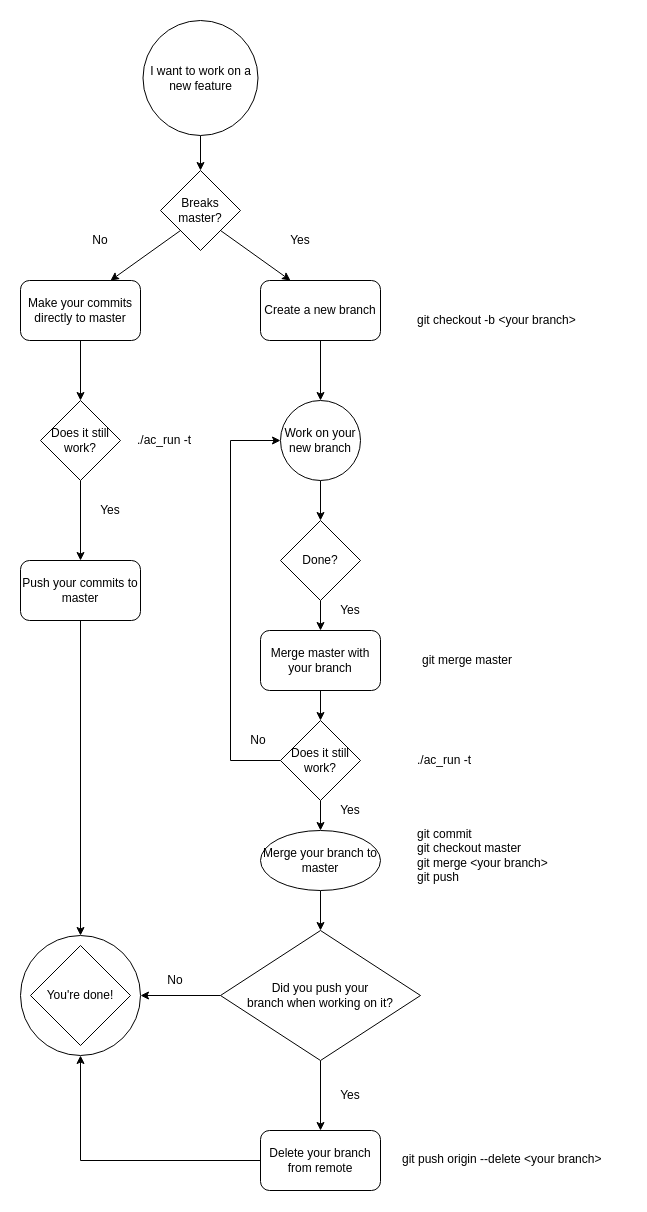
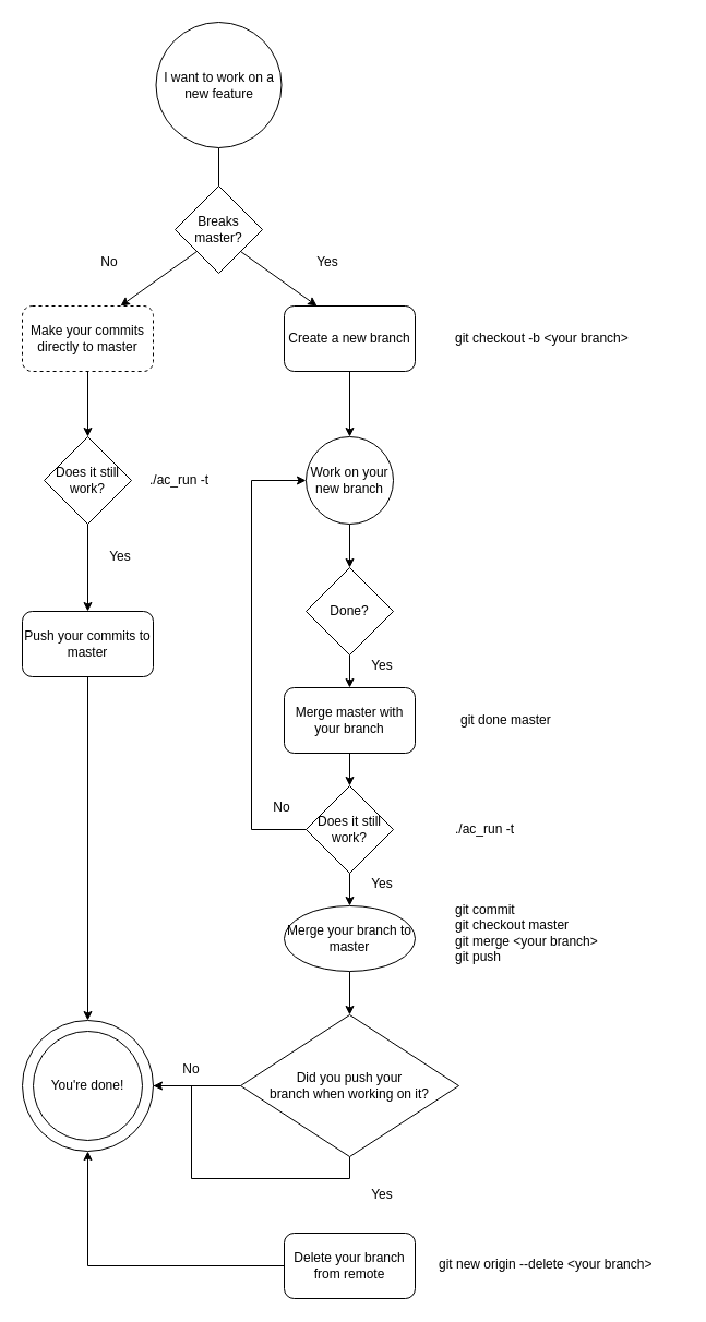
- <mxCell id="38" style="edgeStyle=orthogonalEdgeStyle;rounded=0;orthogonalLoop=1;jettySize=auto;html=1;exitX=0.5;exitY=1;exitDx=0;exitDy=0;entryX=0.5;entryY=0;entryDx=0;entryDy=0;endArrow=classic;endFill=1;" edge="1" parent="1" source="39" target="4"><mxGeometry relative="1" as="geometry" /></mxCell>
+ <mxCell id="38" style="edgeStyle=orthogonalEdgeStyle;rounded=0;orthogonalLoop=1;jettySize=auto;html=1;exitX=0.5;exitY=1;exitDx=0;exitDy=0;entryX=0.5;entryY=0;entryDx=0;entryDy=0;endArrow=none;endFill=1;" edge="1" parent="1" source="39" target="4"><mxGeometry relative="1" as="geometry" /></mxCell>
- <mxCell id="6" value="Make your commits directly to master" style="rounded=1;whiteSpace=wrap;html=1;" vertex="1" parent="1"><mxGeometry x="20" y="280" width="120" height="60" as="geometry" /></mxCell>
+ <mxCell id="6" value="Make your commits directly to master" style="rounded=1;whiteSpace=wrap;html=1;dashed=1;" vertex="1" parent="1"><mxGeometry x="20" y="280" width="120" height="60" as="geometry" /></mxCell>
- <mxCell id="11" value="git checkout -b &amp;lt;your branch&amp;gt;" style="text;html=1;strokeColor=none;fillColor=none;align=left;verticalAlign=middle;whiteSpace=wrap;rounded=0;" vertex="1" parent="1"><mxGeometry x="415" y="310" width="210" height="20" as="geometry" /></mxCell>
+ <mxCell id="11" value="git checkout -b &amp;lt;your branch&amp;gt;" style="text;html=1;strokeColor=none;fillColor=none;align=left;verticalAlign=middle;whiteSpace=wrap;rounded=0;" vertex="1" parent="1"><mxGeometry x="415" y="300" width="210" height="20" as="geometry" /></mxCell>
- <mxCell id="23" value="git merge master" style="text;html=1;strokeColor=none;fillColor=none;align=left;verticalAlign=middle;whiteSpace=wrap;rounded=0;" vertex="1" parent="1"><mxGeometry x="420" y="650" width="110" height="20" as="geometry" /></mxCell>
+ <mxCell id="23" value="git done master" style="text;html=1;strokeColor=none;fillColor=none;align=left;verticalAlign=middle;whiteSpace=wrap;rounded=0;" vertex="1" parent="1"><mxGeometry x="420" y="650" width="110" height="20" as="geometry" /></mxCell>
- <mxCell id="32" value="You're done!" style="rhombus;whiteSpace=wrap;html=1;aspect=fixed;" vertex="1" parent="1"><mxGeometry x="30" y="945" width="100" height="100" as="geometry" /></mxCell>
+ <mxCell id="32" value="You're done!" style="ellipse;whiteSpace=wrap;html=1;aspect=fixed;" vertex="1" parent="1"><mxGeometry x="30" y="945" width="100" height="100" as="geometry" /></mxCell>
- <mxCell id="29" style="edgeStyle=orthogonalEdgeStyle;rounded=0;orthogonalLoop=1;jettySize=auto;html=1;exitX=0.5;exitY=1;exitDx=0;exitDy=0;entryX=0.5;entryY=0;entryDx=0;entryDy=0;endArrow=classic;endFill=1;" edge="1" parent="1" source="30" target="35"><mxGeometry relative="1" as="geometry" /></mxCell>
+ <mxCell id="29" style="edgeStyle=orthogonalEdgeStyle;rounded=0;orthogonalLoop=1;jettySize=auto;html=1;exitX=0.5;exitY=1;exitDx=0;exitDy=0;endArrow=classic;endFill=1;" edge="1" parent="1" source="30" target="32"><mxGeometry relative="1" as="geometry" /></mxCell>
- <mxCell id="37" value="git push origin --delete &amp;lt;your branch&amp;gt;" style="text;html=1;" vertex="1" parent="1"><mxGeometry x="400" y="1145" width="210" height="30" as="geometry" /></mxCell>
+ <mxCell id="37" value="git new origin --delete &amp;lt;your branch&amp;gt;" style="text;html=1;" vertex="1" parent="1"><mxGeometry x="400" y="1145" width="210" height="30" as="geometry" /></mxCell>
